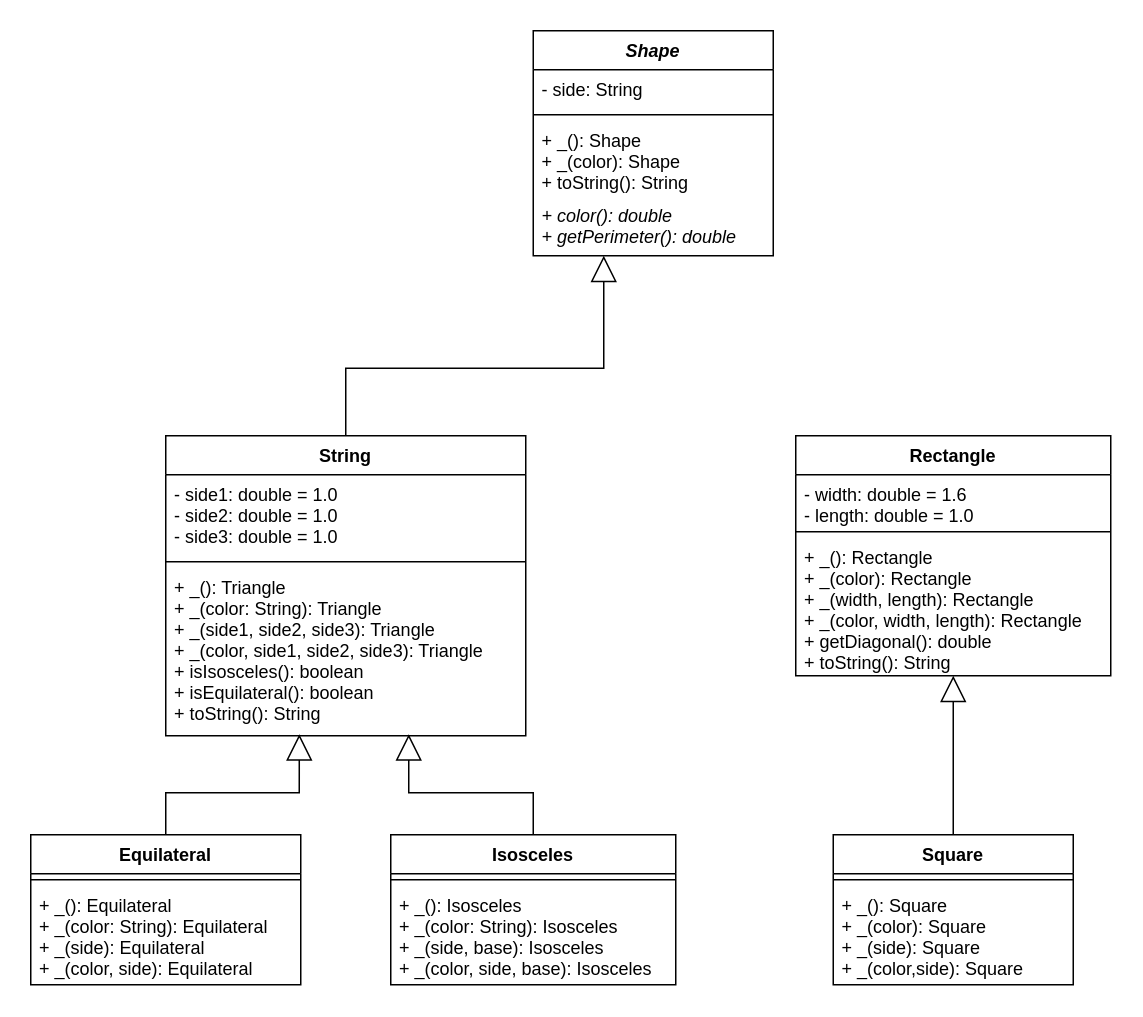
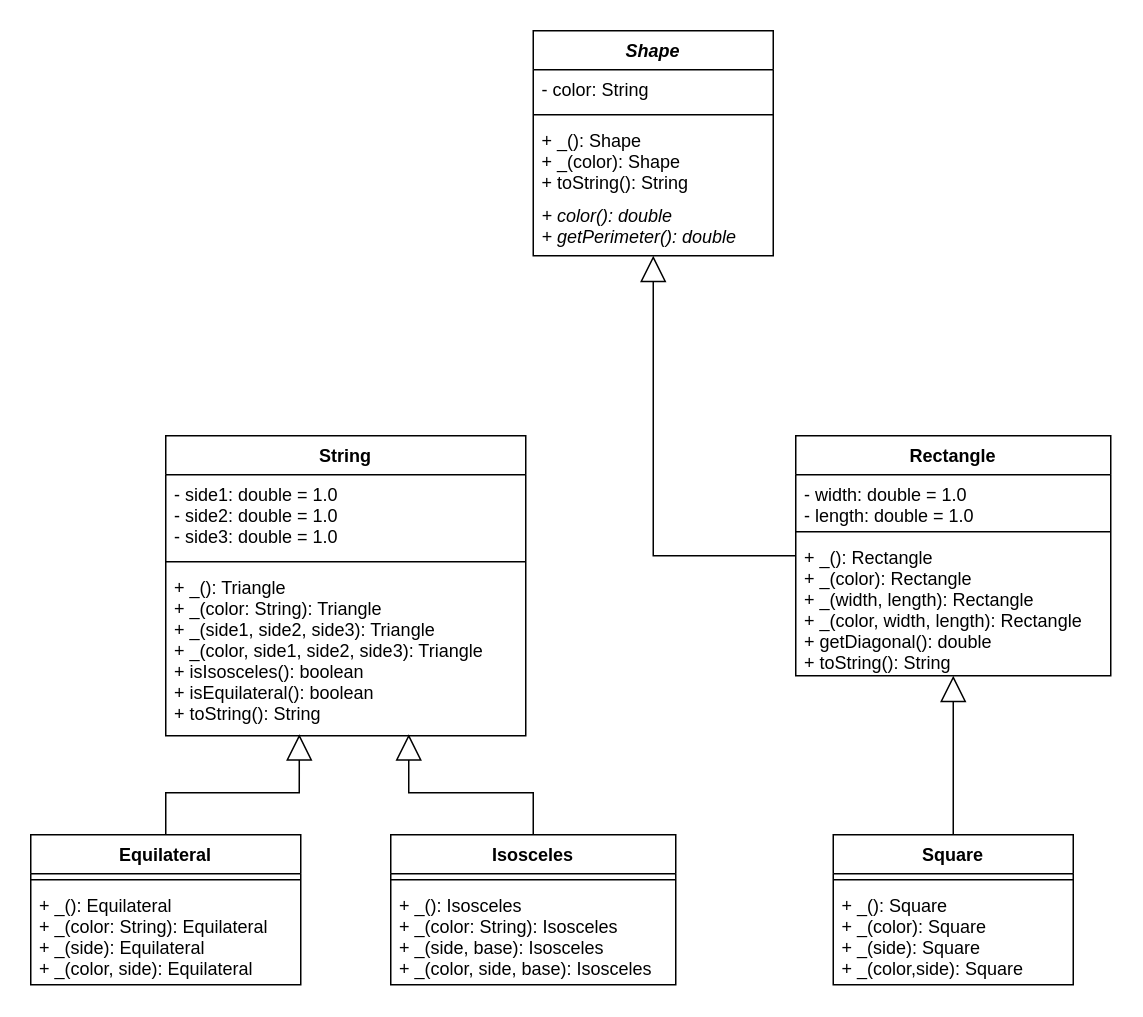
- <mxCell id="3" value="- side: String" style="text;strokeColor=none;fillColor=none;align=left;verticalAlign=top;spacingLeft=4;spacingRight=4;overflow=hidden;rotatable=0;points=[[0,0.5],[1,0.5]];portConstraint=eastwest;" parent="2" vertex="1"><mxGeometry y="26" width="160" height="26" as="geometry" /></mxCell>
+ <mxCell id="3" value="- color: String" style="text;strokeColor=none;fillColor=none;align=left;verticalAlign=top;spacingLeft=4;spacingRight=4;overflow=hidden;rotatable=0;points=[[0,0.5],[1,0.5]];portConstraint=eastwest;" parent="2" vertex="1"><mxGeometry y="26" width="160" height="26" as="geometry" /></mxCell>
- <mxCell id="7" style="edgeStyle=orthogonalEdgeStyle;rounded=0;orthogonalLoop=1;jettySize=auto;html=1;startArrow=none;startFill=0;endArrow=block;endFill=0;strokeWidth=1;jumpSize=6;endSize=15;" parent="1" source="8" target="2" edge="1"><mxGeometry relative="1" as="geometry"><Array as="points"><mxPoint x="230" y="245" /><mxPoint x="402" y="245" /></Array></mxGeometry></mxCell>
+ <mxCell id="12" style="edgeStyle=orthogonalEdgeStyle;rounded=0;jumpSize=6;orthogonalLoop=1;jettySize=auto;html=1;startArrow=none;startFill=0;endArrow=block;endFill=0;endSize=15;strokeWidth=1;" parent="1" source="13" target="2" edge="1"><mxGeometry relative="1" as="geometry" /></mxCell>
- <mxCell id="14" value="- width: double = 1.6&#10;- length: double = 1.0" style="text;strokeColor=none;fillColor=none;align=left;verticalAlign=top;spacingLeft=4;spacingRight=4;overflow=hidden;rotatable=0;points=[[0,0.5],[1,0.5]];portConstraint=eastwest;" parent="13" vertex="1"><mxGeometry y="26" width="210" height="34" as="geometry" /></mxCell>
+ <mxCell id="14" value="- width: double = 1.0&#10;- length: double = 1.0" style="text;strokeColor=none;fillColor=none;align=left;verticalAlign=top;spacingLeft=4;spacingRight=4;overflow=hidden;rotatable=0;points=[[0,0.5],[1,0.5]];portConstraint=eastwest;" parent="13" vertex="1"><mxGeometry y="26" width="210" height="34" as="geometry" /></mxCell>
